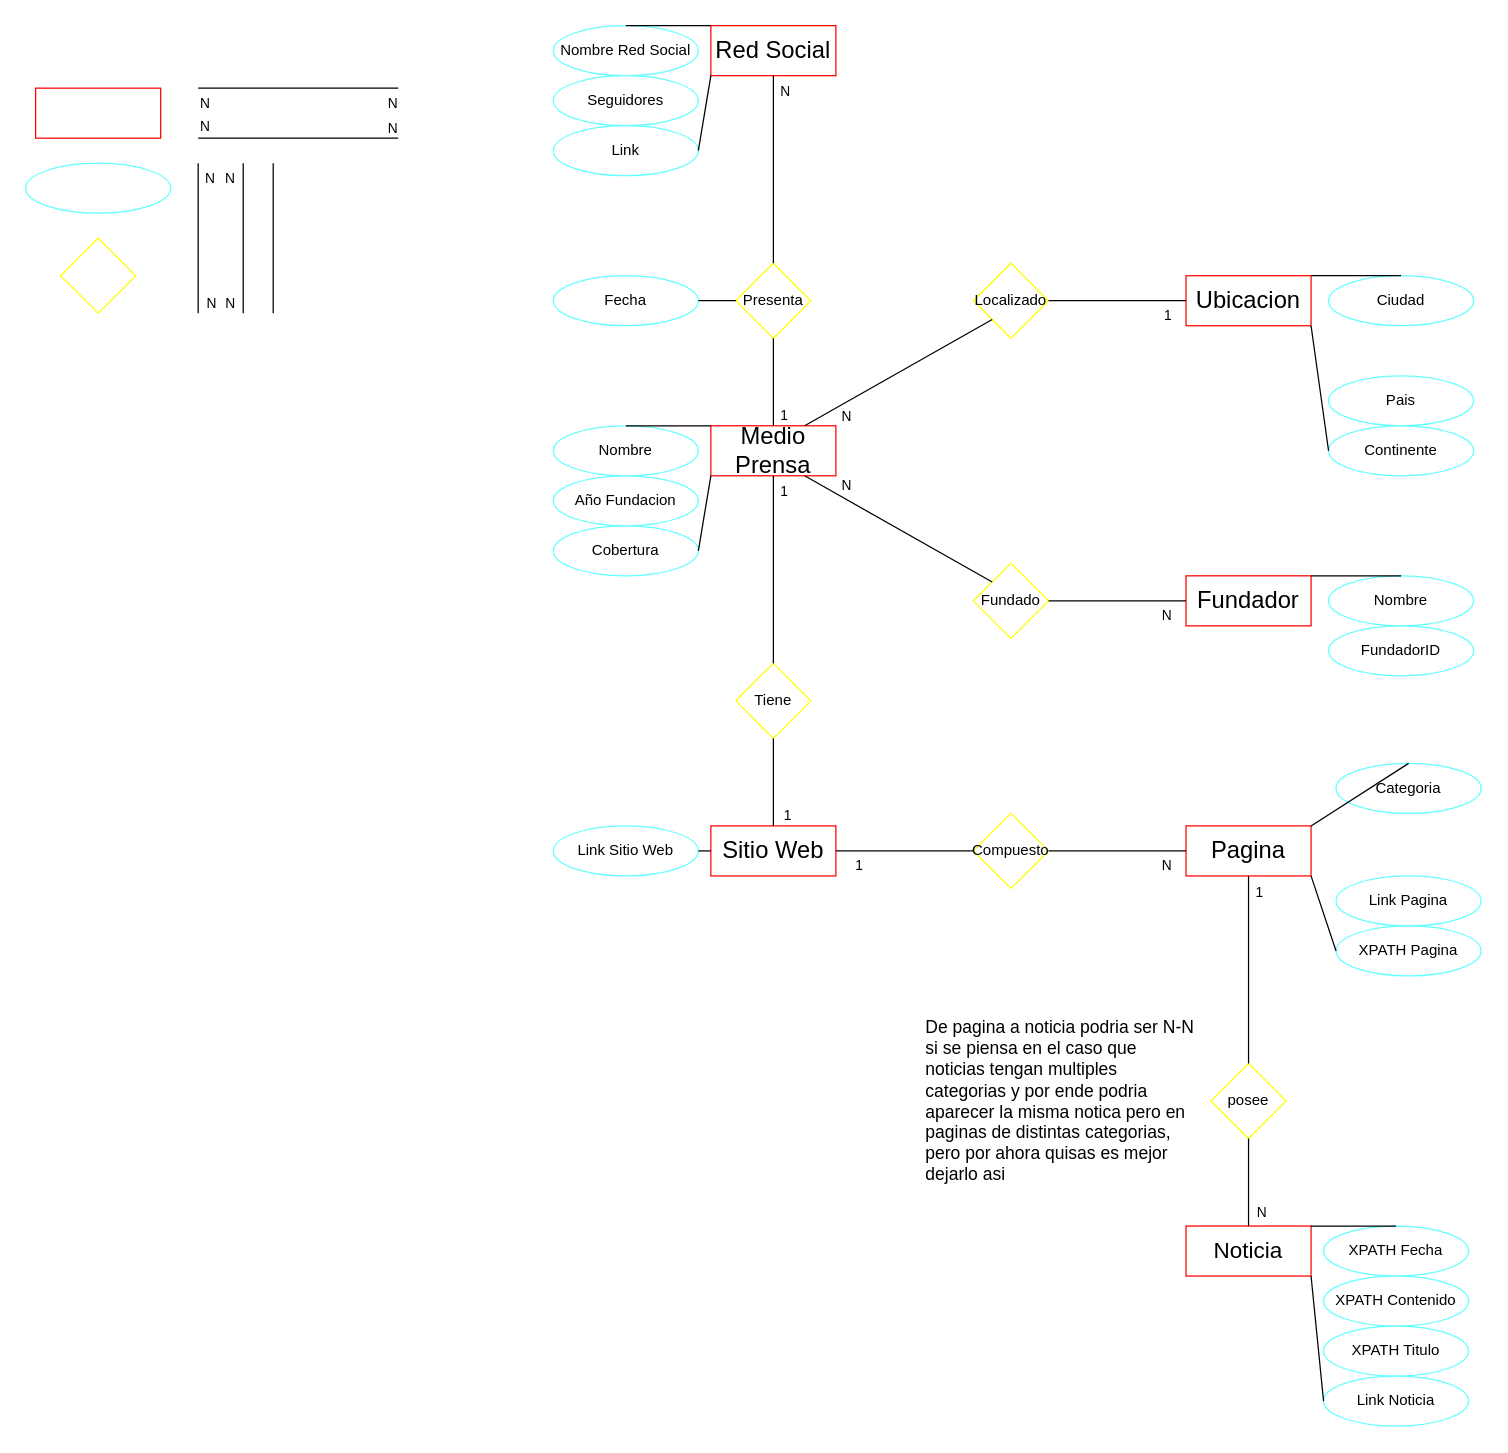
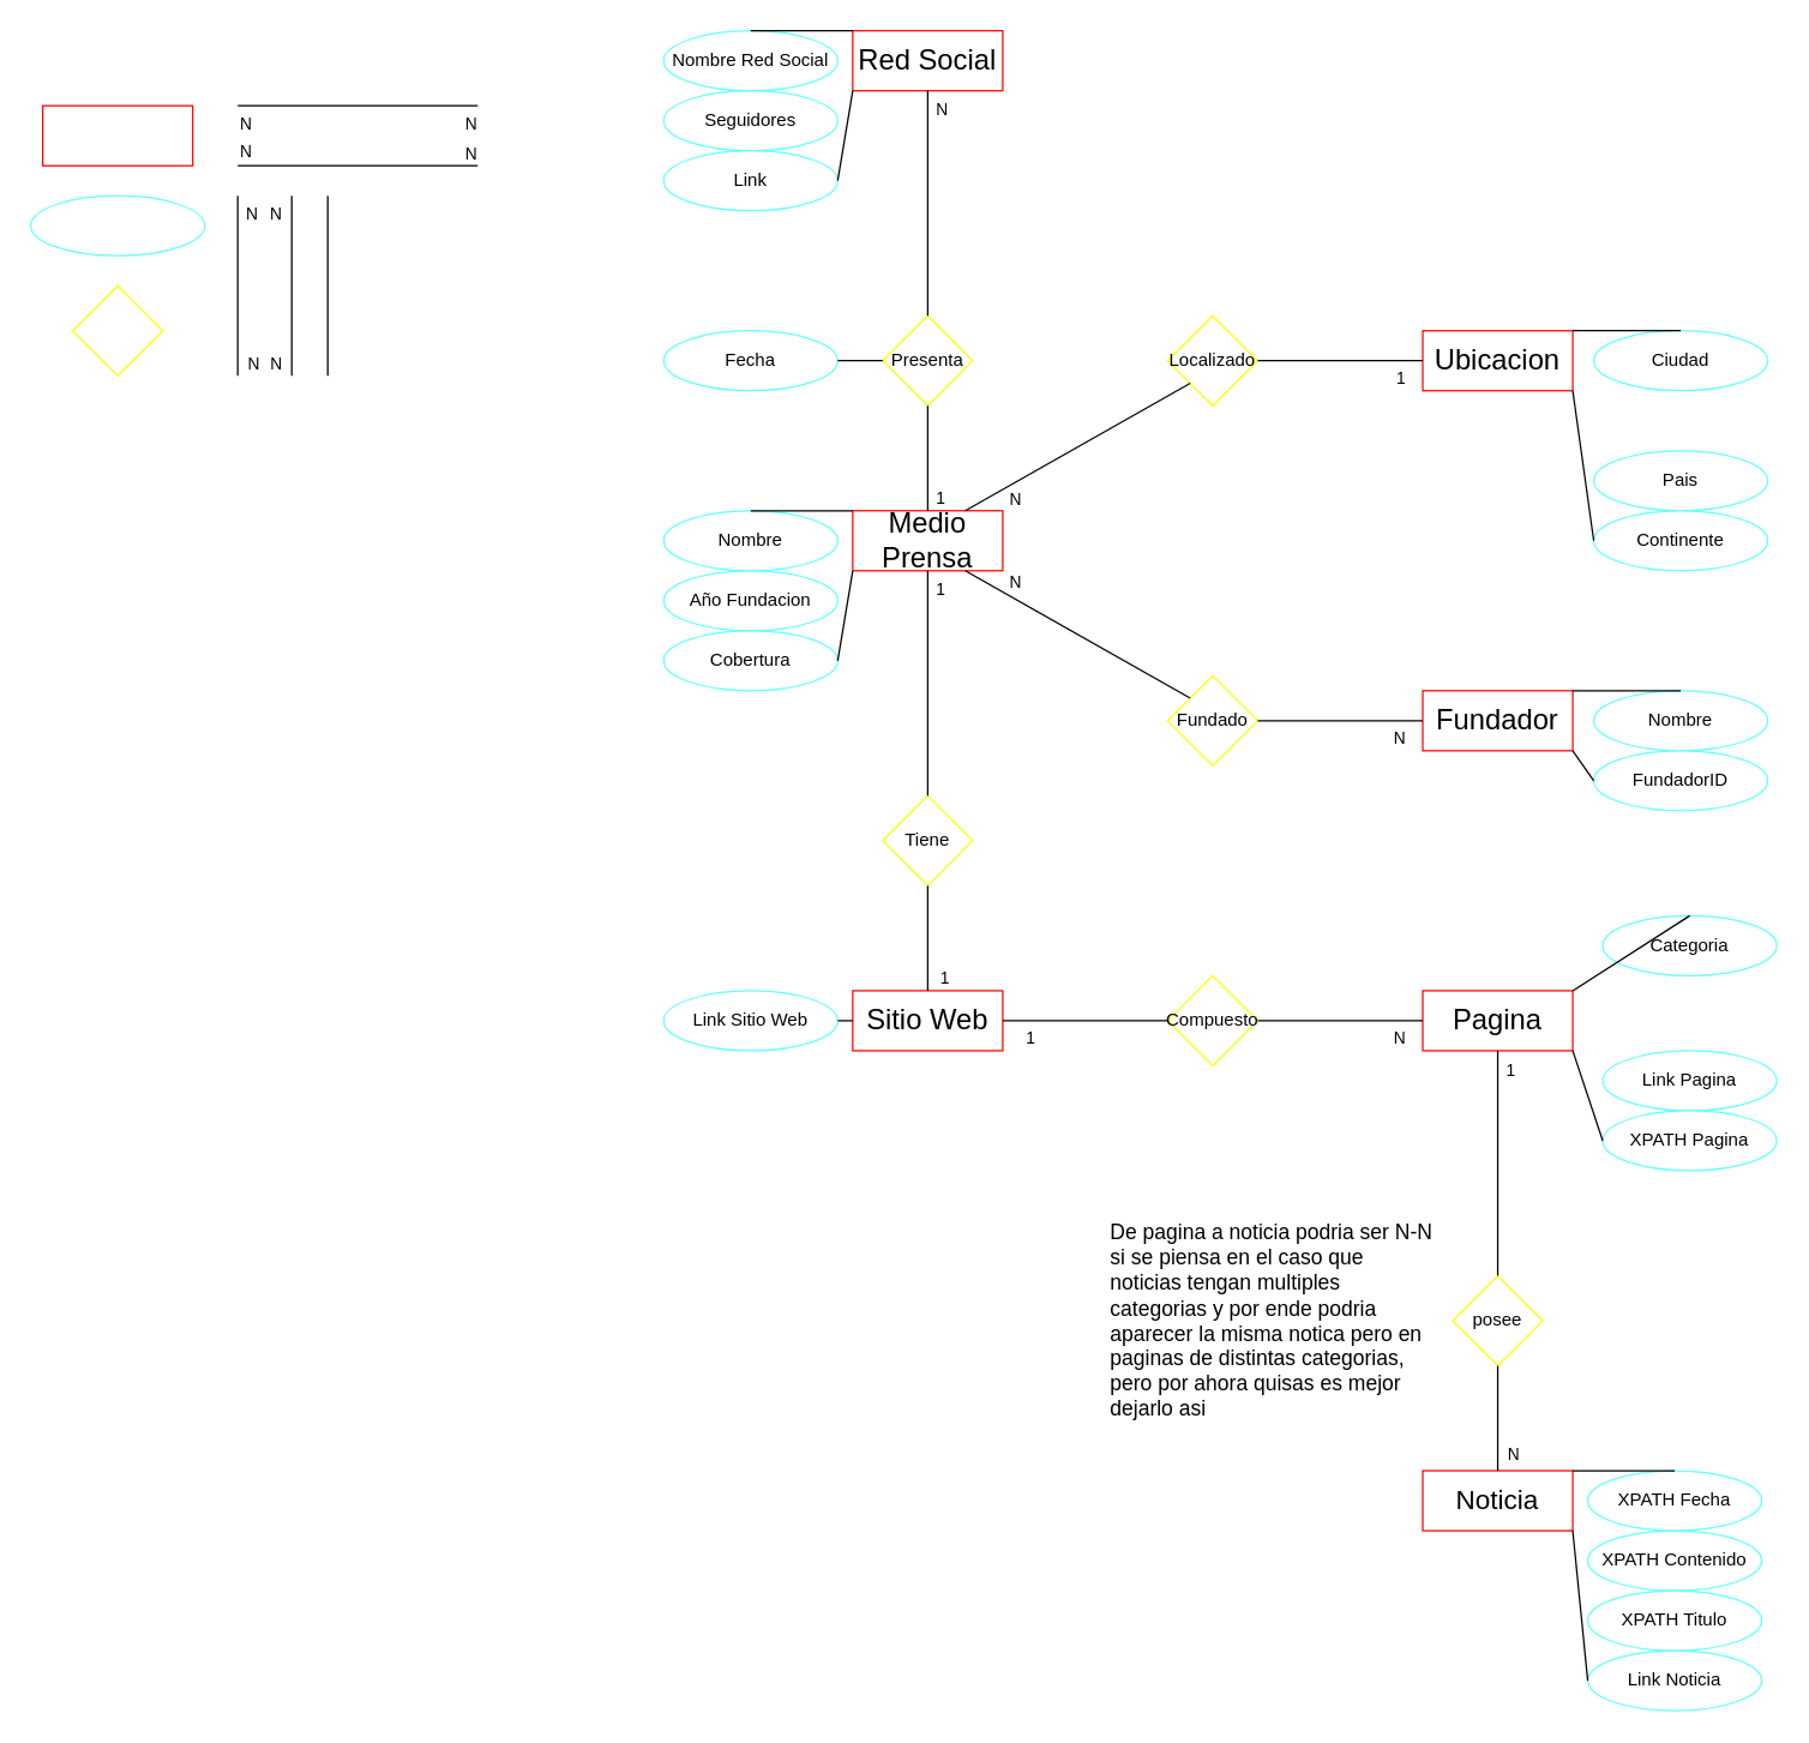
+ <mxCell id="85" value="" style="endArrow=none;html=1;rounded=0;entryX=1;entryY=1;entryDx=0;entryDy=0;exitX=0;exitY=0.5;exitDx=0;exitDy=0;" parent="1" source="35" target="32" edge="1"><mxGeometry width="50" height="50" relative="1" as="geometry"><mxPoint x="1078" y="250" as="sourcePoint" /><mxPoint x="1150" y="250" as="targetPoint" /></mxGeometry></mxCell>
